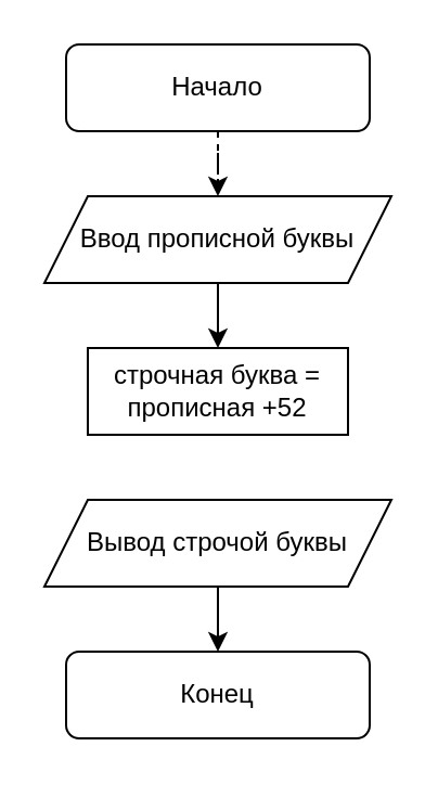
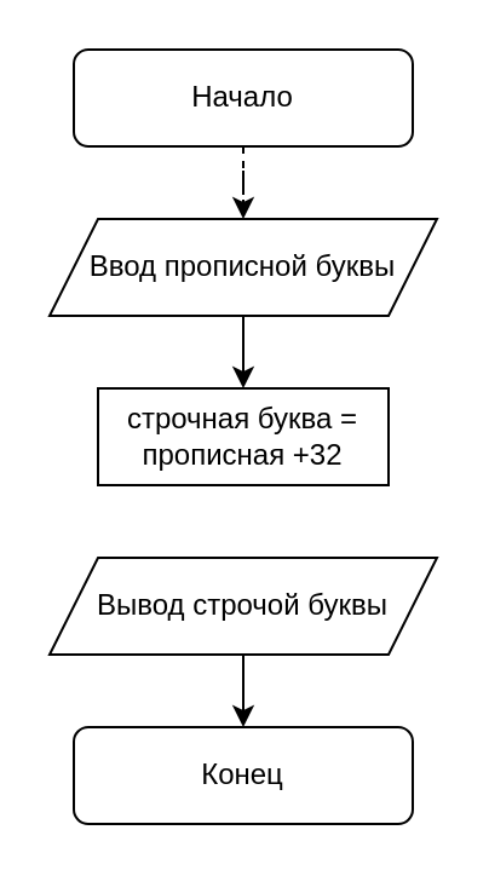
- <mxCell id="6" value="строчная буква = прописная +52" style="whiteSpace=wrap;html=1;" vertex="1" parent="1"><mxGeometry x="40" y="160" width="120" height="40" as="geometry" /></mxCell>
+ <mxCell id="6" value="строчная буква = прописная +32" style="whiteSpace=wrap;html=1;" vertex="1" parent="1"><mxGeometry x="40" y="160" width="120" height="40" as="geometry" /></mxCell>
